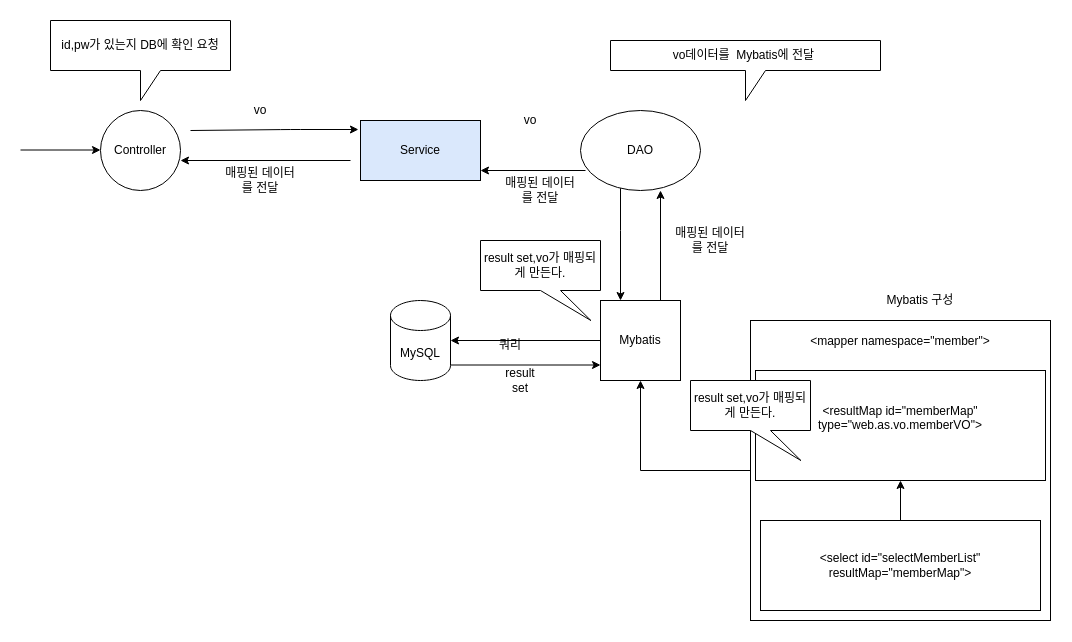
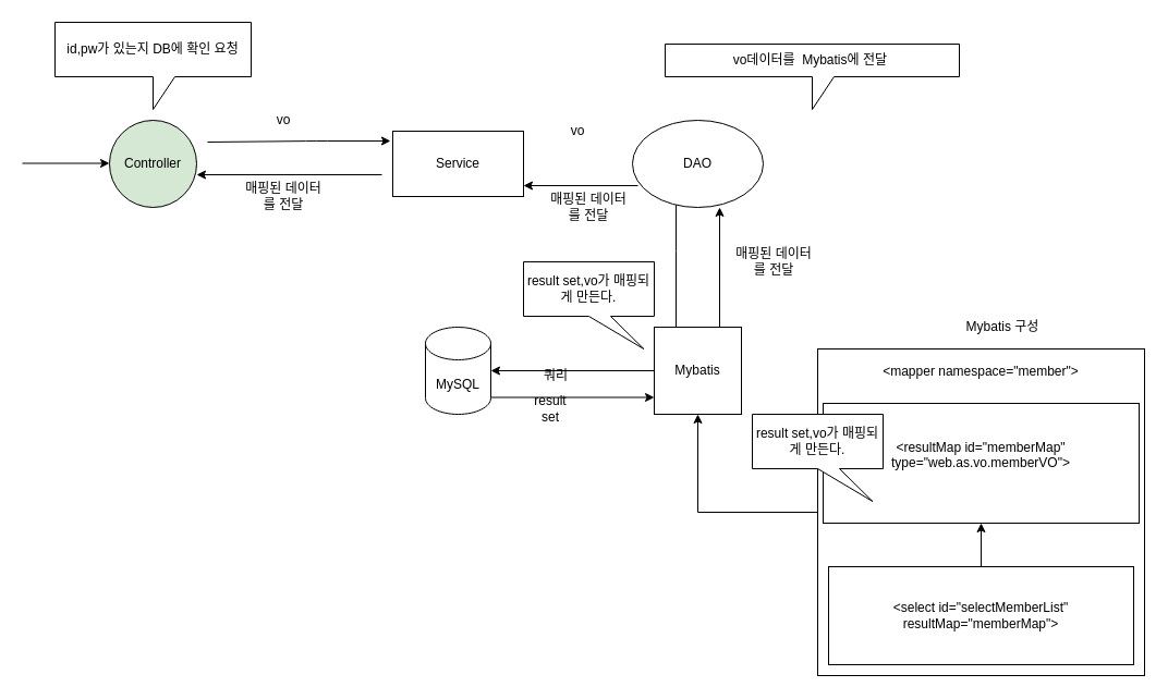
- <mxCell id="2" value="Controller" style="ellipse;whiteSpace=wrap;html=1;aspect=fixed;" vertex="1" parent="1"><mxGeometry x="100" y="110" width="80" height="80" as="geometry" /></mxCell>
+ <mxCell id="2" value="Controller" style="ellipse;whiteSpace=wrap;html=1;aspect=fixed;fillColor=#d5e8d4;" vertex="1" parent="1"><mxGeometry x="100" y="110" width="80" height="80" as="geometry" /></mxCell>
- <mxCell id="4" value="Service" style="rounded=0;whiteSpace=wrap;html=1;fillColor=#dae8fc;" vertex="1" parent="1"><mxGeometry x="360" y="120" width="120" height="60" as="geometry" /></mxCell>
+ <mxCell id="4" value="Service" style="rounded=0;whiteSpace=wrap;html=1;" vertex="1" parent="1"><mxGeometry x="360" y="120" width="120" height="60" as="geometry" /></mxCell>
- <mxCell id="5" style="edgeStyle=orthogonalEdgeStyle;rounded=0;orthogonalLoop=1;jettySize=auto;html=1;" edge="1" parent="1" source="6" target="8"><mxGeometry relative="1" as="geometry"><mxPoint x="640" y="340" as="targetPoint" /><Array as="points"><mxPoint x="620" y="230" /><mxPoint x="620" y="230" /></Array></mxGeometry></mxCell>
+ <mxCell id="5" style="edgeStyle=orthogonalEdgeStyle;rounded=0;orthogonalLoop=1;jettySize=auto;html=1;endArrow=none;" edge="1" parent="1" source="6" target="8"><mxGeometry relative="1" as="geometry"><mxPoint x="640" y="340" as="targetPoint" /><Array as="points"><mxPoint x="620" y="230" /><mxPoint x="620" y="230" /></Array></mxGeometry></mxCell>
- <mxCell id="25" value="result set" style="text;html=1;strokeColor=none;fillColor=none;align=center;verticalAlign=middle;whiteSpace=wrap;rounded=0;" vertex="1" parent="1"><mxGeometry x="500" y="370" width="40" height="20" as="geometry" /></mxCell>
+ <mxCell id="25" value="result set" style="text;html=1;strokeColor=none;fillColor=none;align=center;verticalAlign=middle;whiteSpace=wrap;rounded=0;" vertex="1" parent="1"><mxGeometry x="485" y="365" width="40" height="20" as="geometry" /></mxCell>
